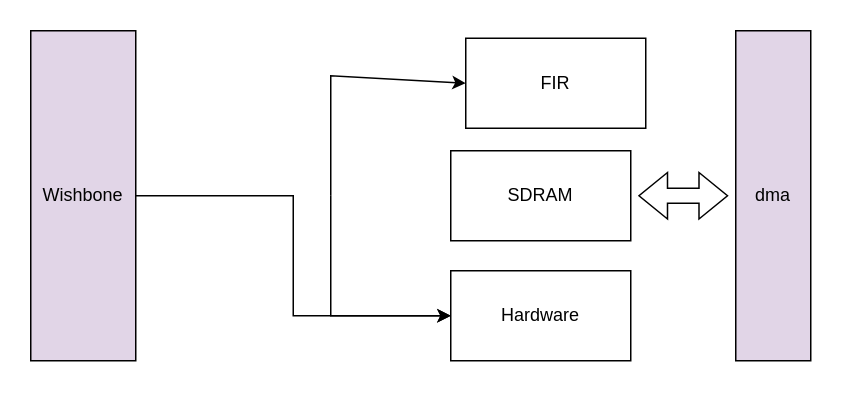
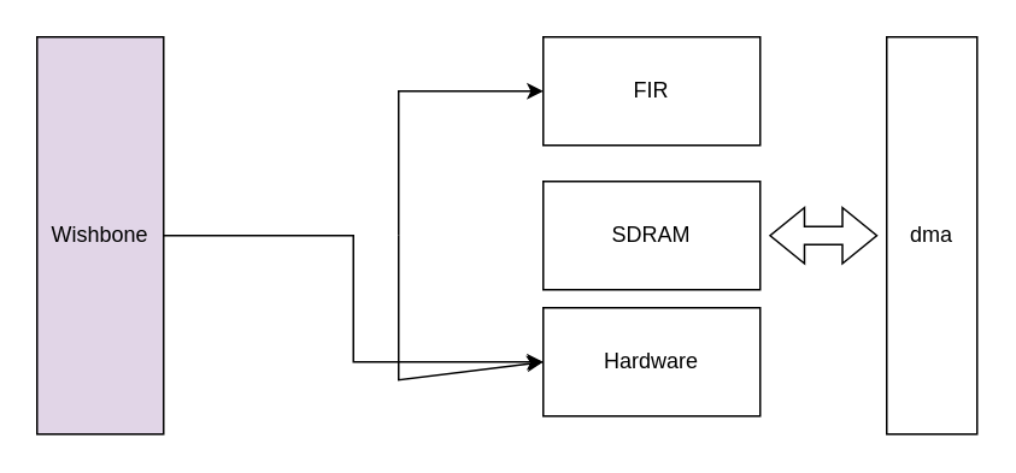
- <mxCell id="2" value="FIR" style="rounded=0;whiteSpace=wrap;html=1;" vertex="1" parent="1"><mxGeometry x="310" y="25" width="120" height="60" as="geometry" /></mxCell>
+ <mxCell id="2" value="FIR" style="rounded=0;whiteSpace=wrap;html=1;" vertex="1" parent="1"><mxGeometry x="300" y="20" width="120" height="60" as="geometry" /></mxCell>
- <mxCell id="7" value="dma" style="rounded=0;whiteSpace=wrap;html=1;fillColor=#e1d5e7;" vertex="1" parent="1"><mxGeometry x="490" y="20" width="50" height="220" as="geometry" /></mxCell>
+ <mxCell id="7" value="dma" style="rounded=0;whiteSpace=wrap;html=1;" vertex="1" parent="1"><mxGeometry x="490" y="20" width="50" height="220" as="geometry" /></mxCell>
- <mxCell id="4" value="Hardware" style="rounded=0;whiteSpace=wrap;html=1;" vertex="1" parent="1"><mxGeometry x="300" y="180" width="120" height="60" as="geometry" /></mxCell>
+ <mxCell id="4" value="Hardware" style="rounded=0;whiteSpace=wrap;html=1;" vertex="1" parent="1"><mxGeometry x="300" y="170" width="120" height="60" as="geometry" /></mxCell>
